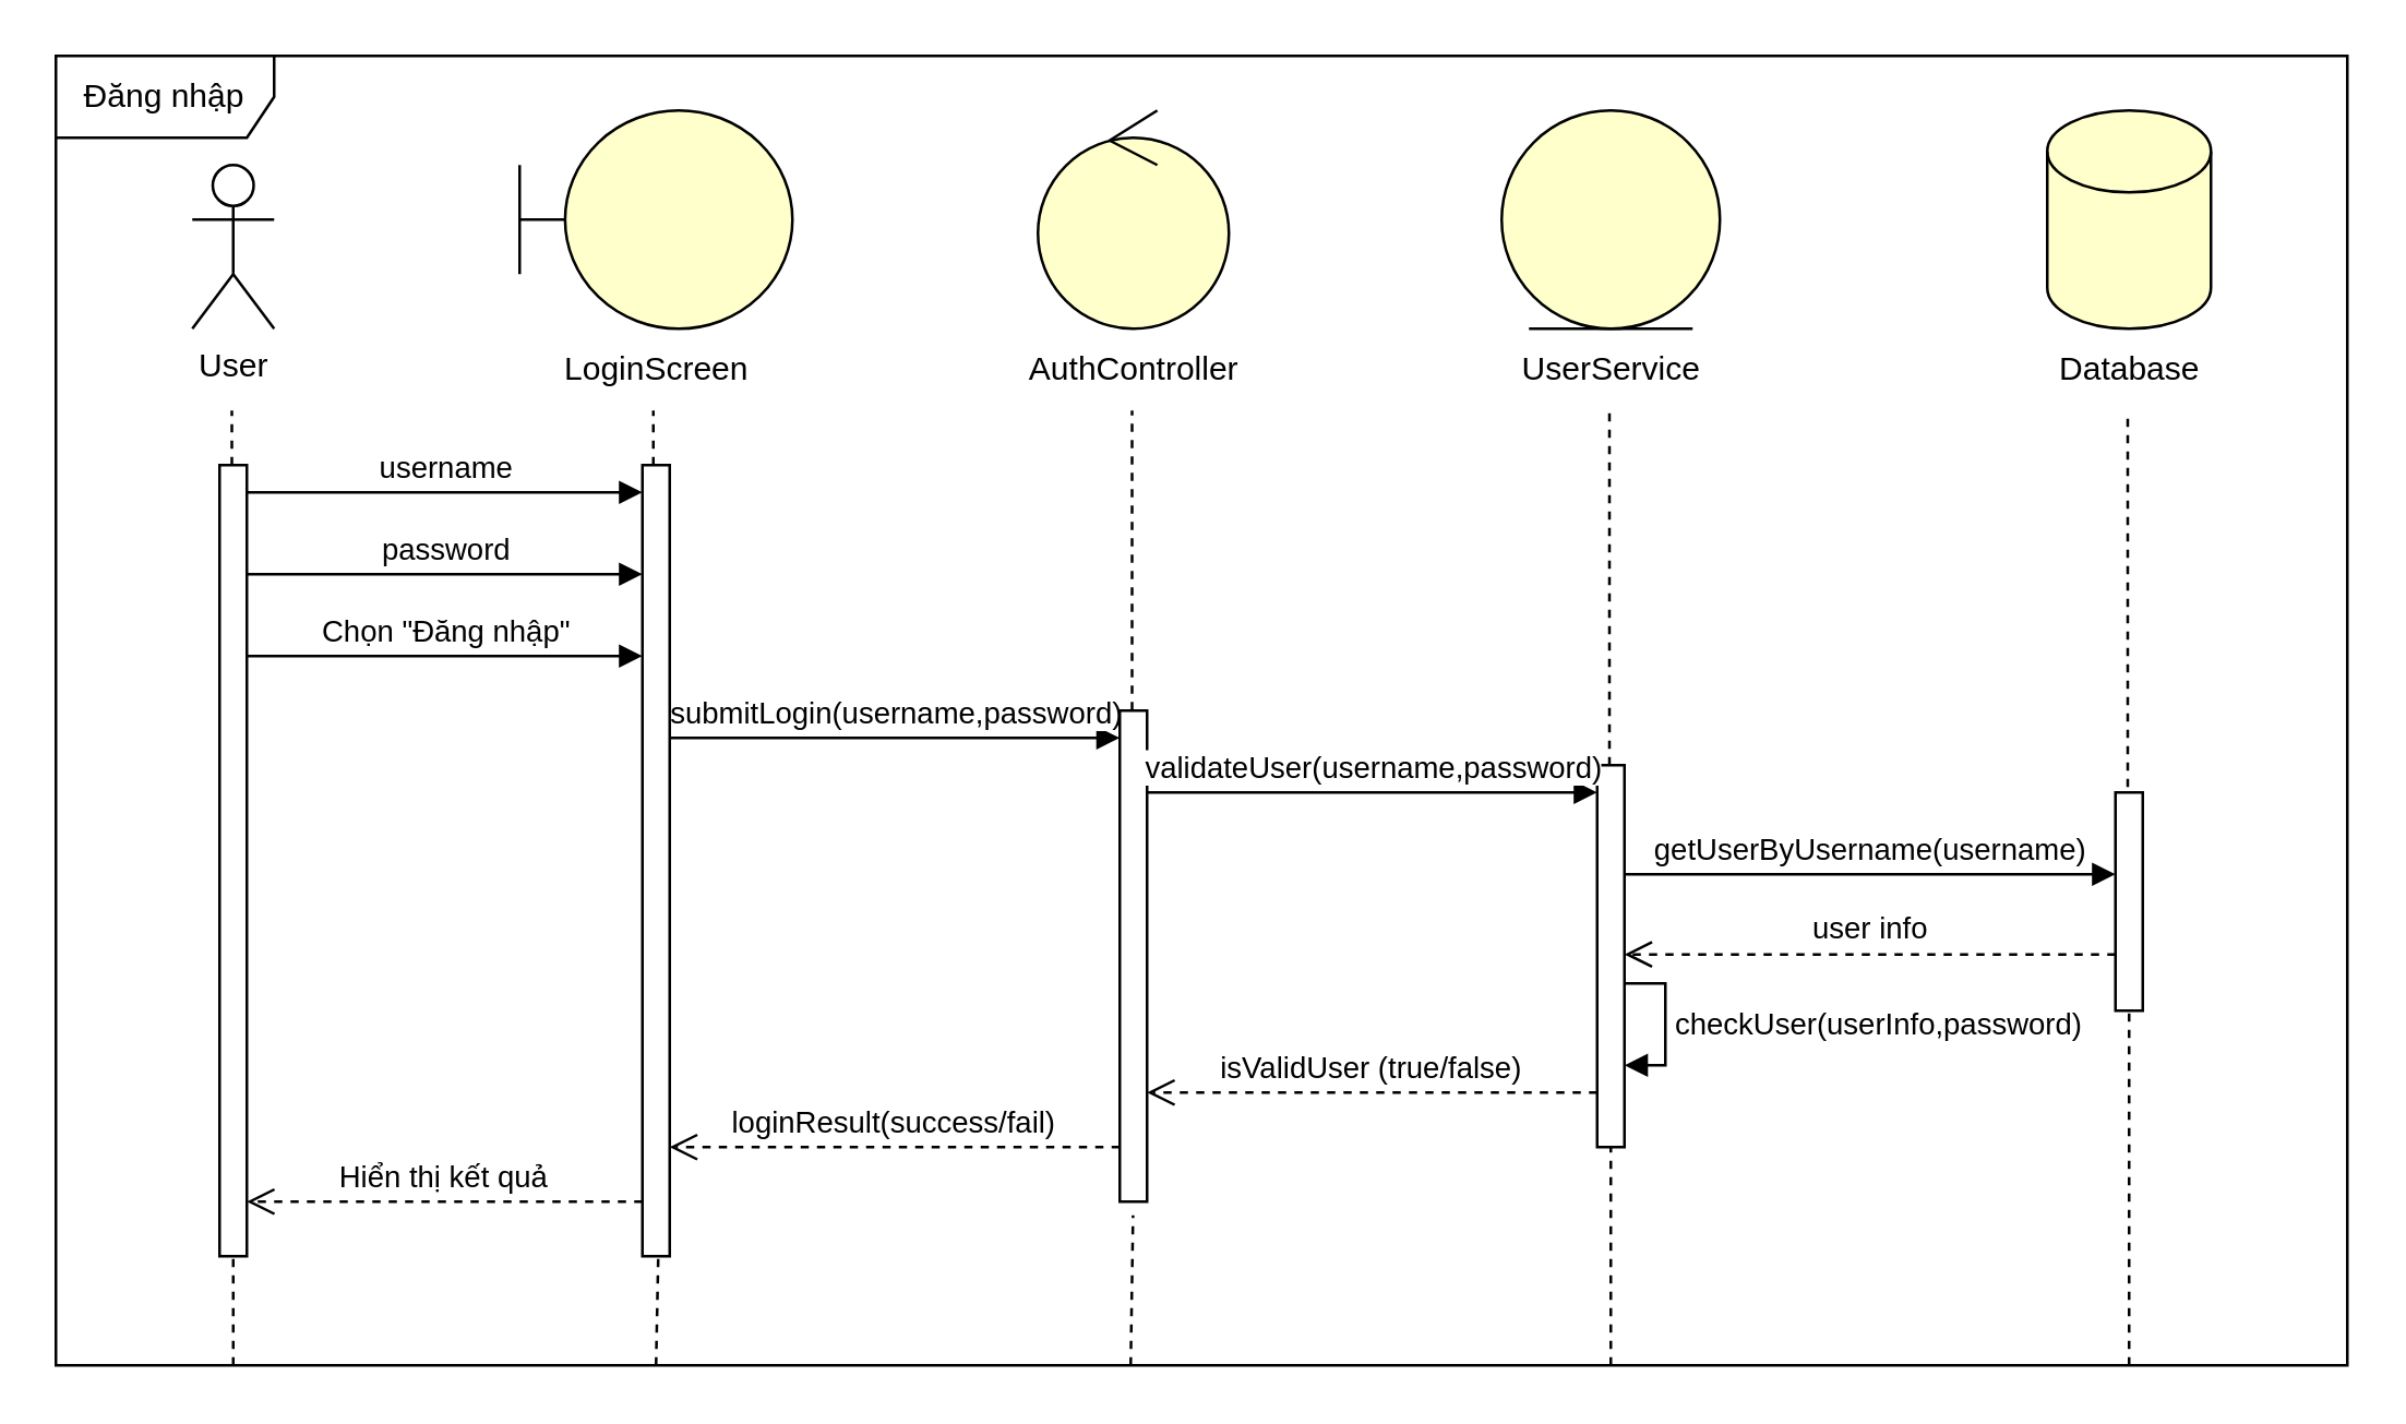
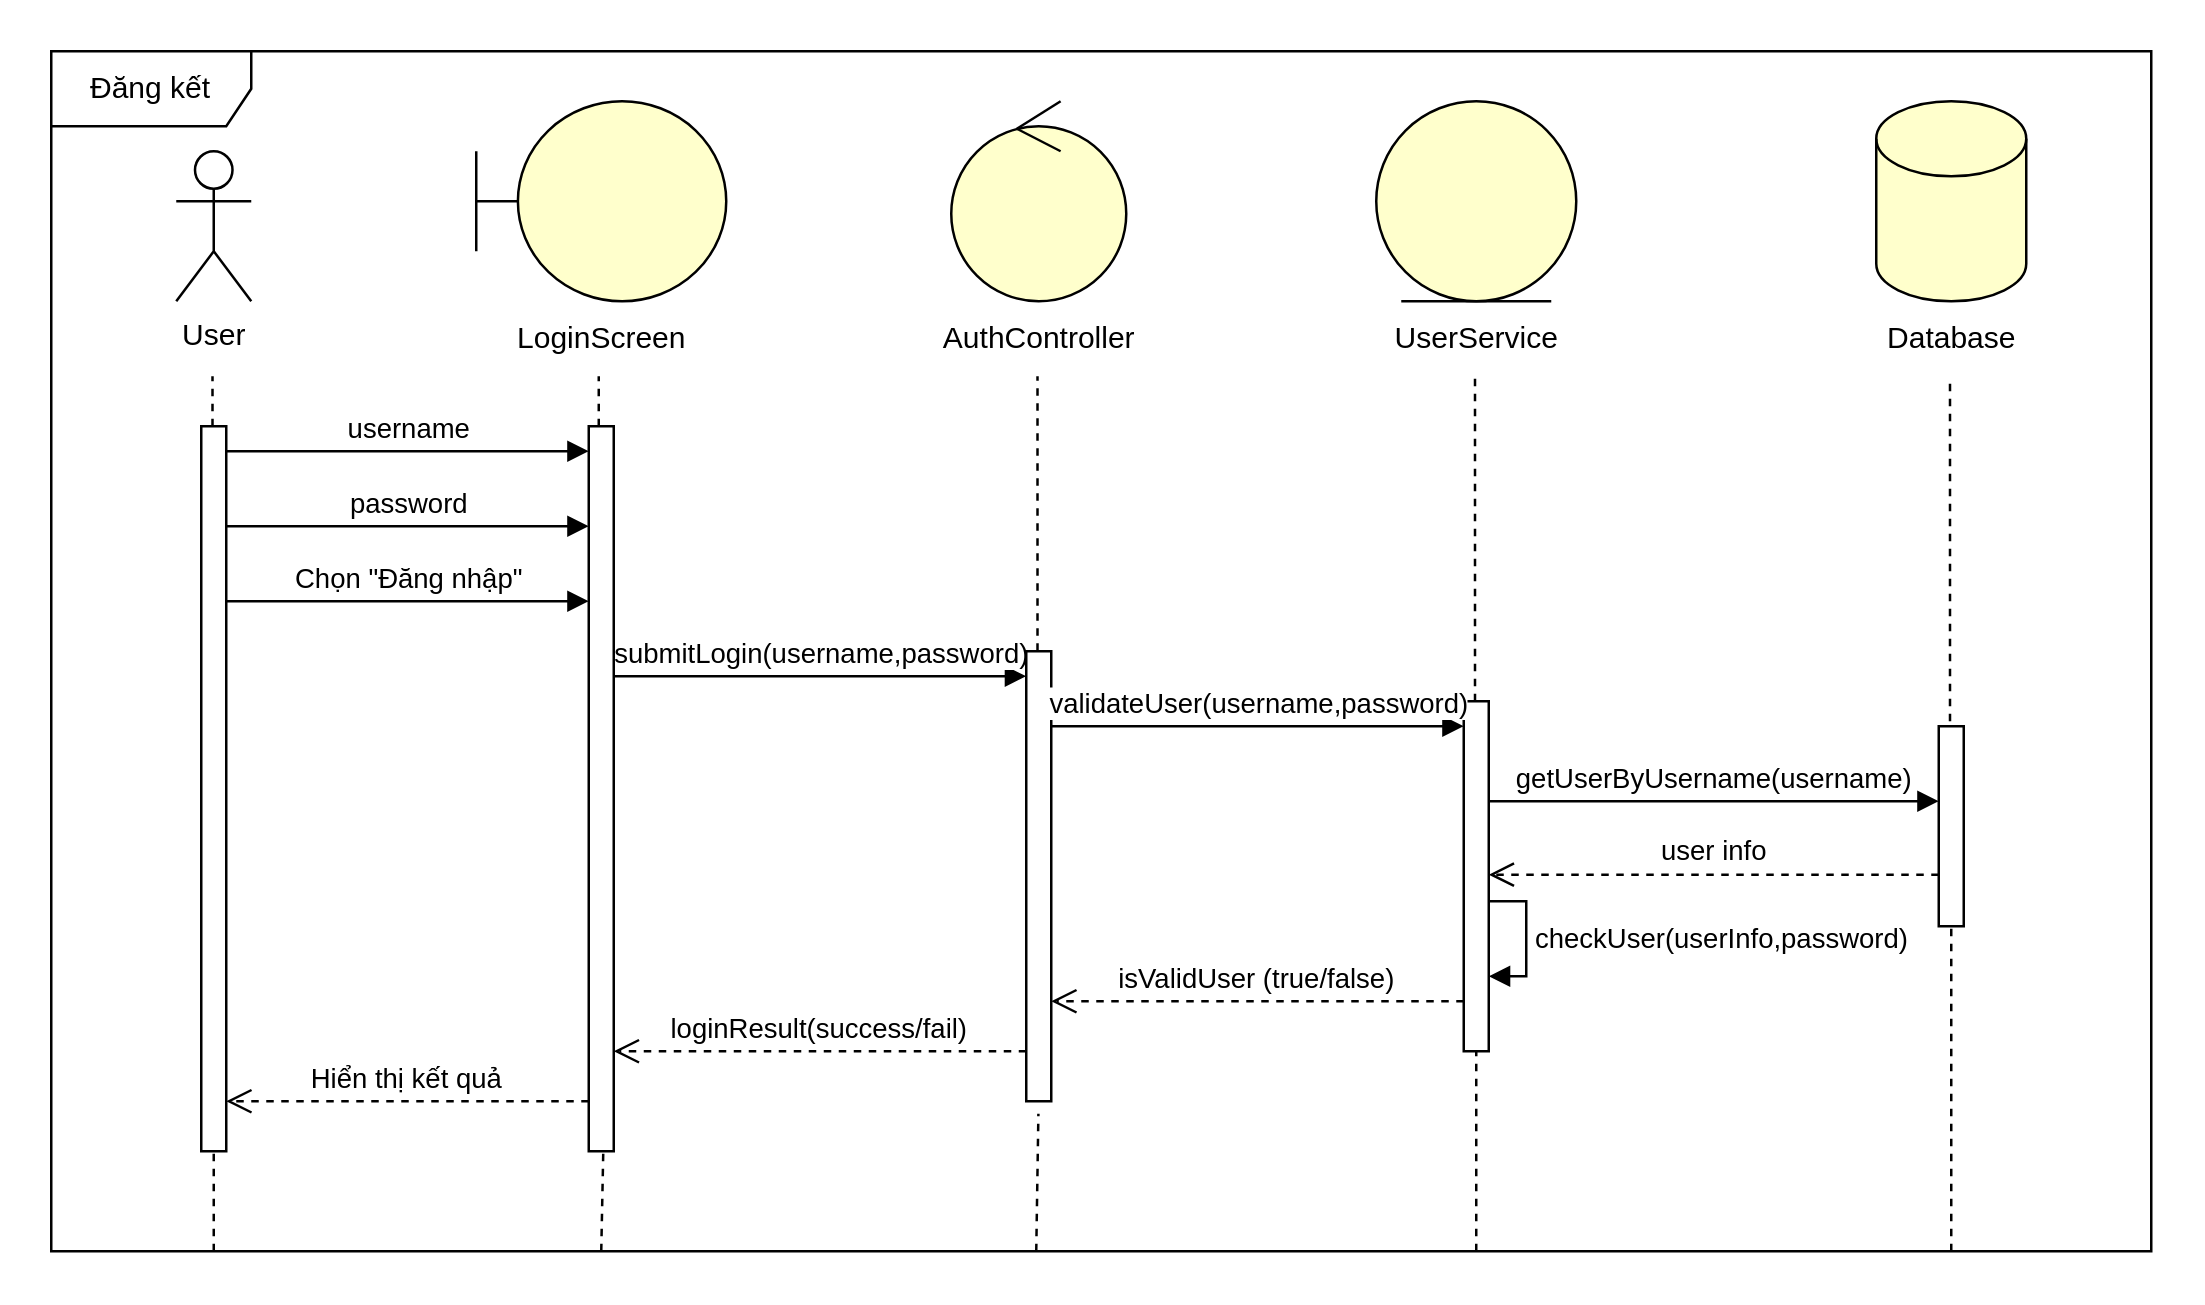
- <mxCell id="37" value="Đăng nhập" style="shape=umlFrame;whiteSpace=wrap;html=1;pointerEvents=0;width=80;height=30;" vertex="1" parent="1"><mxGeometry x="20" y="20" width="840" height="480" as="geometry" /></mxCell>
+ <mxCell id="37" value="Đăng kết" style="shape=umlFrame;whiteSpace=wrap;html=1;pointerEvents=0;width=80;height=30;" vertex="1" parent="1"><mxGeometry x="20" y="20" width="840" height="480" as="geometry" /></mxCell>
